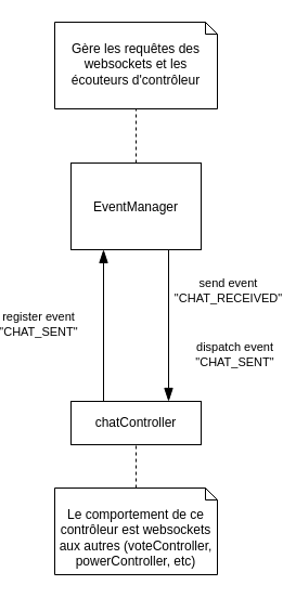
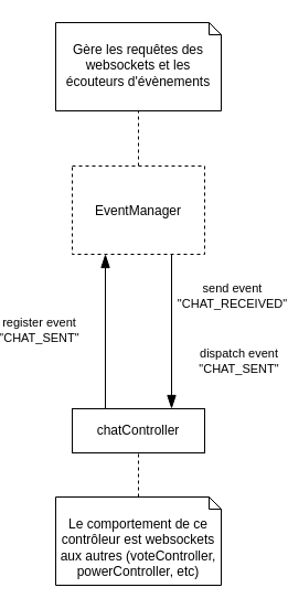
- <mxCell id="6" value="Gère les requêtes des websockets et les écouteurs d'contrôleur" style="shape=note2;boundedLbl=1;whiteSpace=wrap;html=1;size=11;verticalAlign=top;align=center;" parent="1" vertex="1"><mxGeometry x="20" y="20" width="150" height="80" as="geometry" /></mxCell>
+ <mxCell id="6" value="Gère les requêtes des websockets et les écouteurs d'évènements" style="shape=note2;boundedLbl=1;whiteSpace=wrap;html=1;size=11;verticalAlign=top;align=center;" parent="1" vertex="1"><mxGeometry x="20" y="20" width="150" height="80" as="geometry" /></mxCell>
- <mxCell id="5" value="EventManager" style="fontStyle=0;" parent="1" vertex="1"><mxGeometry x="35" y="150" width="120" height="80" as="geometry" /></mxCell>
+ <mxCell id="5" value="EventManager" style="fontStyle=0;dashed=1;" parent="1" vertex="1"><mxGeometry x="35" y="150" width="120" height="80" as="geometry" /></mxCell>
